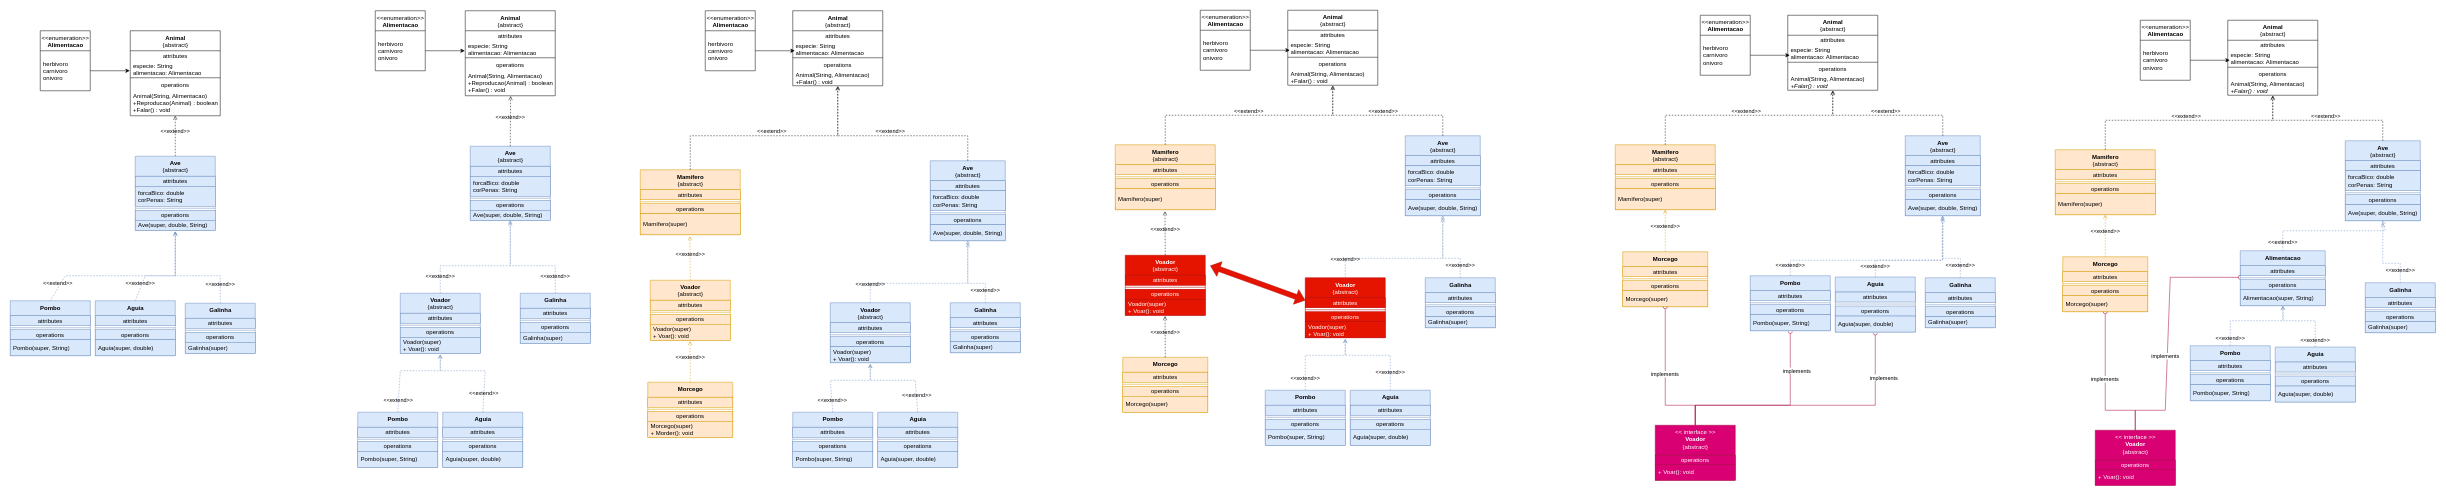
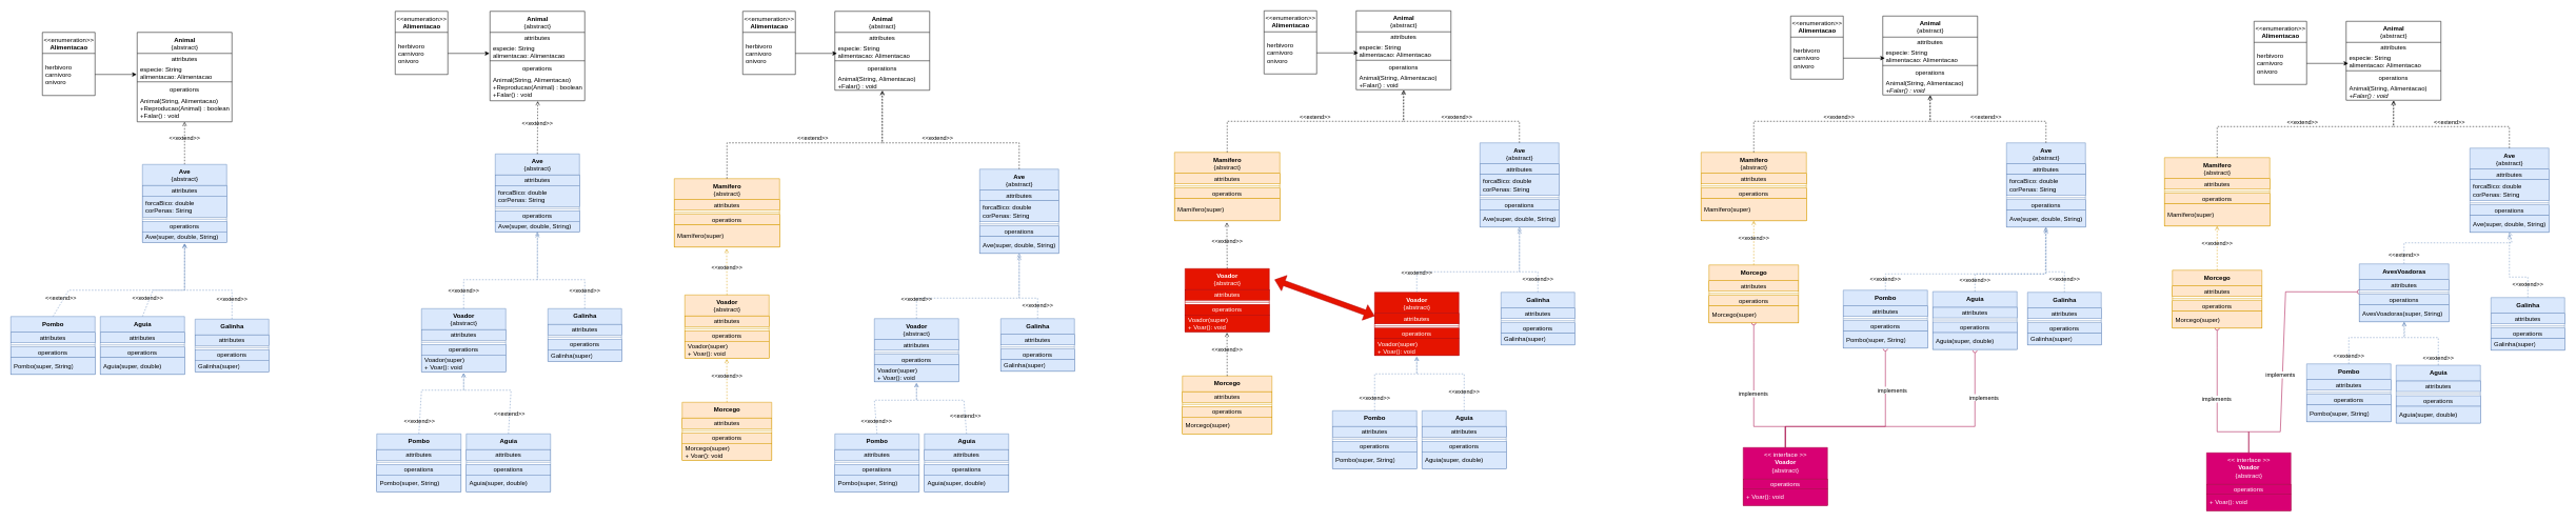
- <mxCell id="312" value="&lt;b&gt;Alimentacao&lt;/b&gt;" style="swimlane;fontStyle=0;align=center;verticalAlign=top;childLayout=stackLayout;horizontal=1;startSize=30;horizontalStack=0;resizeParent=1;resizeParentMax=0;resizeLast=0;collapsible=0;marginBottom=0;html=1;fillColor=#dae8fc;strokeColor=#6c8ebf;" vertex="1" parent="1"><mxGeometry x="4480" y="501" width="170" height="110" as="geometry" /></mxCell>
+ <mxCell id="312" value="&lt;b&gt;AvesVoadoras&lt;/b&gt;" style="swimlane;fontStyle=0;align=center;verticalAlign=top;childLayout=stackLayout;horizontal=1;startSize=30;horizontalStack=0;resizeParent=1;resizeParentMax=0;resizeLast=0;collapsible=0;marginBottom=0;html=1;fillColor=#dae8fc;strokeColor=#6c8ebf;" vertex="1" parent="1"><mxGeometry x="4480" y="501" width="170" height="110" as="geometry" /></mxCell>
- <mxCell id="317" value="Alimentacao(super, String)" style="text;html=1;strokeColor=#6c8ebf;fillColor=#dae8fc;align=left;verticalAlign=middle;spacingLeft=4;spacingRight=4;overflow=hidden;rotatable=0;points=[[0,0.5],[1,0.5]];portConstraint=eastwest;" vertex="1" parent="312"><mxGeometry y="78" width="170" height="32" as="geometry" /></mxCell>
+ <mxCell id="317" value="AvesVoadoras(super, String)" style="text;html=1;strokeColor=#6c8ebf;fillColor=#dae8fc;align=left;verticalAlign=middle;spacingLeft=4;spacingRight=4;overflow=hidden;rotatable=0;points=[[0,0.5],[1,0.5]];portConstraint=eastwest;" vertex="1" parent="312"><mxGeometry y="78" width="170" height="32" as="geometry" /></mxCell>
- <mxCell id="94" value="Morcego(super)&lt;br&gt;+ Morder(): void" style="text;html=1;strokeColor=#d79b00;fillColor=#ffe6cc;align=left;verticalAlign=middle;spacingLeft=4;spacingRight=4;overflow=hidden;rotatable=0;points=[[0,0.5],[1,0.5]];portConstraint=eastwest;" parent="90" vertex="1"><mxGeometry y="78" width="170" height="32" as="geometry" /></mxCell>
+ <mxCell id="94" value="Morcego(super)&lt;br&gt;+ Voar(): void" style="text;html=1;strokeColor=#d79b00;fillColor=#ffe6cc;align=left;verticalAlign=middle;spacingLeft=4;spacingRight=4;overflow=hidden;rotatable=0;points=[[0,0.5],[1,0.5]];portConstraint=eastwest;" parent="90" vertex="1"><mxGeometry y="78" width="170" height="32" as="geometry" /></mxCell>
